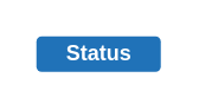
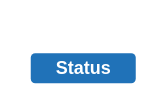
- <mxCell id="2" value="&lt;span style=&quot;color: rgb(255 , 255 , 255) ; font-size: 12px&quot;&gt;Status&lt;/span&gt;" style="dashed=0;html=1;rounded=1;fontSize=12;align=center;fontStyle=1;strokeWidth=2;fontColor=#42526E;fillColor=#2072B8;strokeColor=none;" vertex="1" parent="1"><mxGeometry x="20" y="20" width="70" height="20" as="geometry" /></mxCell>
+ <mxCell id="2" value="&lt;span style=&quot;color: rgb(255 , 255 , 255) ; font-size: 12px&quot;&gt;Status&lt;/span&gt;" style="dashed=0;html=1;rounded=1;fontSize=12;align=center;fontStyle=1;strokeWidth=2;fontColor=#42526E;fillColor=#2072B8;strokeColor=none;" vertex="1" parent="1"><mxGeometry x="20" y="35" width="70" height="20" as="geometry" /></mxCell>
